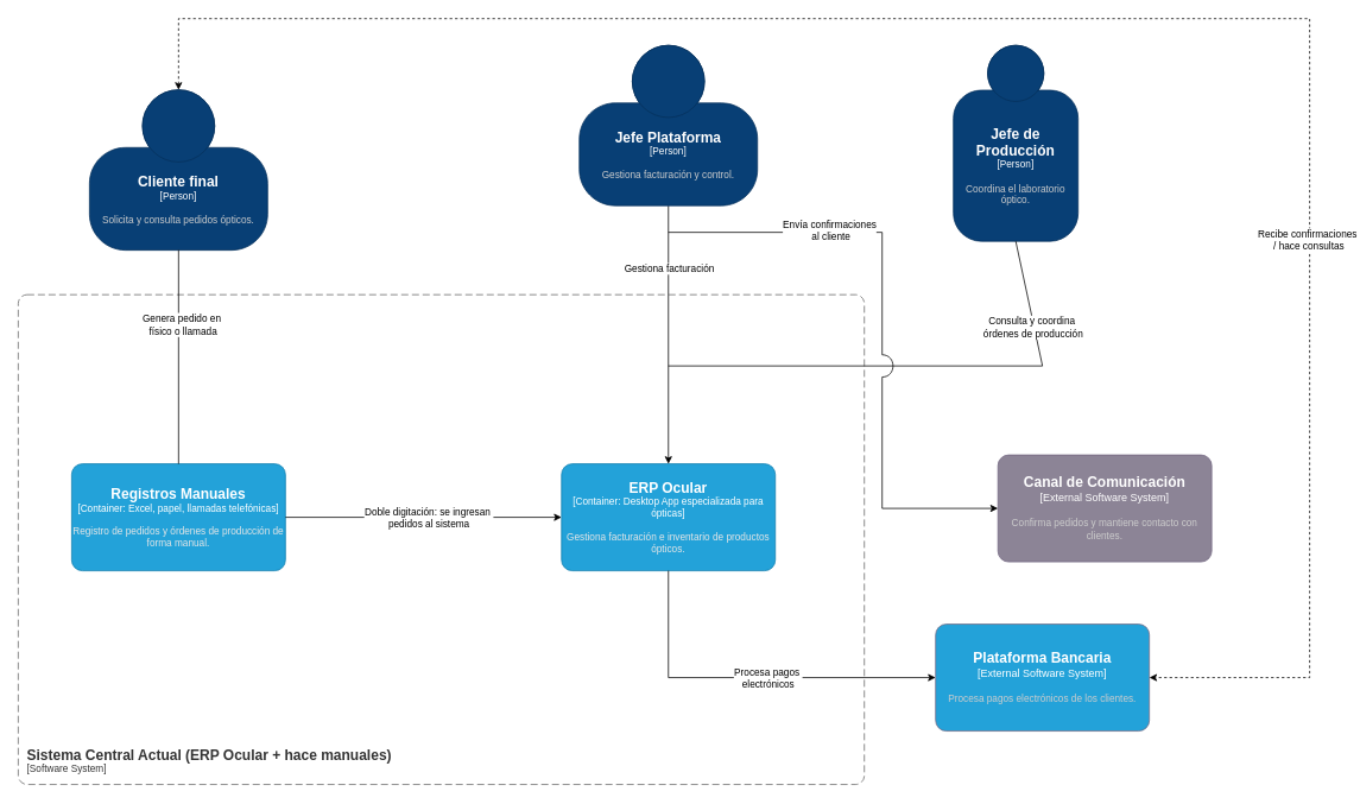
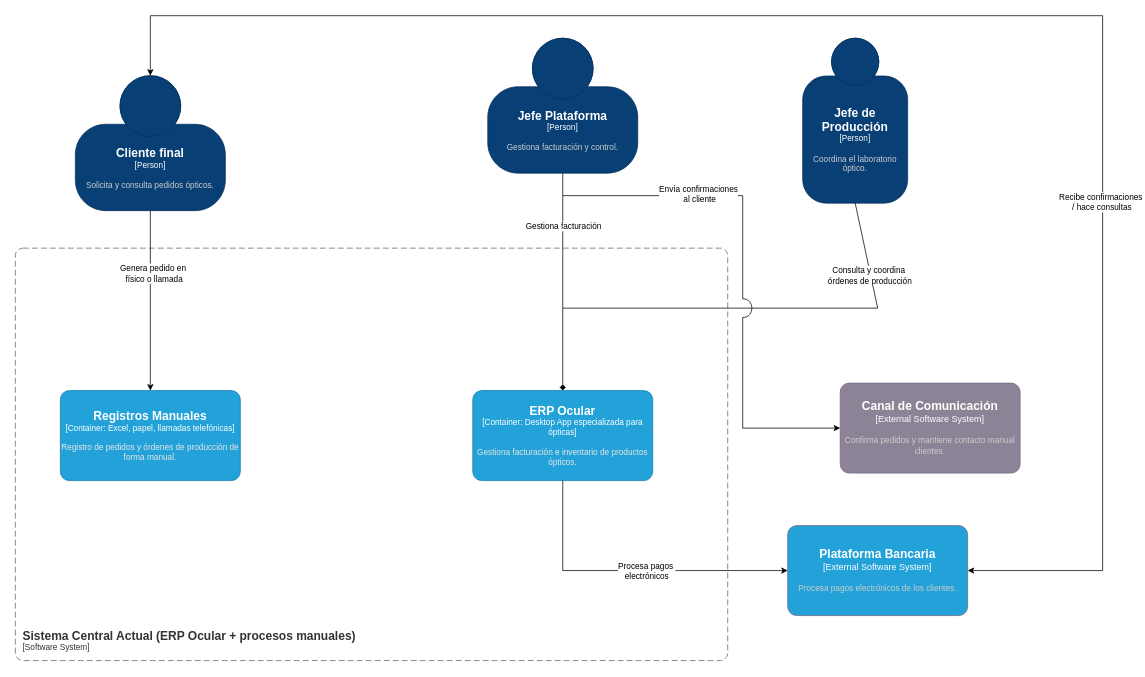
- <mxCell id="22" value="" style="endArrow=classic;startArrow=classic;html=1;rounded=0;exitX=0.5;exitY=0;exitDx=0;exitDy=0;exitPerimeter=0;entryX=1;entryY=0.5;entryDx=0;entryDy=0;entryPerimeter=0;dashed=1;" edge="1" parent="1" source="4" target="10"><mxGeometry width="50" height="50" relative="1" as="geometry"><mxPoint x="880" y="530" as="sourcePoint" /><mxPoint x="930" y="480" as="targetPoint" /><Array as="points"><mxPoint x="200" y="20" /><mxPoint x="1470" y="20" /><mxPoint x="1470" y="760" /></Array></mxGeometry></mxCell>
+ <mxCell id="22" value="" style="endArrow=classic;startArrow=classic;html=1;rounded=0;exitX=0.5;exitY=0;exitDx=0;exitDy=0;exitPerimeter=0;entryX=1;entryY=0.5;entryDx=0;entryDy=0;entryPerimeter=0;" edge="1" parent="1" source="4" target="10"><mxGeometry width="50" height="50" relative="1" as="geometry"><mxPoint x="880" y="530" as="sourcePoint" /><mxPoint x="930" y="480" as="targetPoint" /><Array as="points"><mxPoint x="200" y="20" /><mxPoint x="1470" y="20" /><mxPoint x="1470" y="760" /></Array></mxGeometry></mxCell>
- <mxCell id="2" value="" style="endArrow=classic;html=1;rounded=0;exitX=0.5;exitY=1;exitDx=0;exitDy=0;exitPerimeter=0;entryX=0.5;entryY=0;entryDx=0;entryDy=0;entryPerimeter=0;" parent="1" source="5" target="8" edge="1"><mxGeometry width="50" height="50" relative="1" as="geometry"><mxPoint x="525" y="150" as="sourcePoint" /><mxPoint x="450" y="400" as="targetPoint" /></mxGeometry></mxCell>
+ <mxCell id="2" value="" style="endArrow=diamond;html=1;rounded=0;exitX=0.5;exitY=1;exitDx=0;exitDy=0;exitPerimeter=0;entryX=0.5;entryY=0;entryDx=0;entryDy=0;entryPerimeter=0;" parent="1" source="5" target="8" edge="1"><mxGeometry width="50" height="50" relative="1" as="geometry"><mxPoint x="525" y="150" as="sourcePoint" /><mxPoint x="450" y="400" as="targetPoint" /></mxGeometry></mxCell>
- <mxCell id="12" value="" style="endArrow=none;html=1;rounded=0;exitX=0.5;exitY=1;exitDx=0;exitDy=0;exitPerimeter=0;entryX=0.5;entryY=0;entryDx=0;entryDy=0;entryPerimeter=0;" edge="1" parent="1" source="4" target="9"><mxGeometry width="50" height="50" relative="1" as="geometry"><mxPoint x="270" y="450" as="sourcePoint" /><mxPoint x="220" y="550" as="targetPoint" /></mxGeometry></mxCell>
+ <mxCell id="12" value="" style="endArrow=classic;html=1;rounded=0;exitX=0.5;exitY=1;exitDx=0;exitDy=0;exitPerimeter=0;entryX=0.5;entryY=0;entryDx=0;entryDy=0;entryPerimeter=0;" edge="1" parent="1" source="4" target="9"><mxGeometry width="50" height="50" relative="1" as="geometry"><mxPoint x="270" y="450" as="sourcePoint" /><mxPoint x="220" y="550" as="targetPoint" /></mxGeometry></mxCell>
- <mxCell id="11" value="&lt;font style=&quot;font-size: 16px&quot;&gt;&lt;b&gt;Canal de Comunicación&lt;/b&gt;&lt;/font&gt;&lt;div&gt;[External Software System]&lt;/div&gt;&lt;br&gt;&lt;div&gt;&lt;font style=&quot;font-size: 11px&quot;&gt;&lt;font color=&quot;#cccccc&quot;&gt;Confirma pedidos y mantiene contacto con clientes.&lt;/font&gt;&lt;/div&gt;" style="rounded=1;whiteSpace=wrap;html=1;labelBackgroundColor=none;fillColor=#8C8496;fontColor=#ffffff;align=center;arcSize=10;strokeColor=#736782;metaEdit=1;resizable=0;points=[[0.25,0,0],[0.5,0,0],[0.75,0,0],[1,0.25,0],[1,0.5,0],[1,0.75,0],[0.75,1,0],[0.5,1,0],[0.25,1,0],[0,0.75,0],[0,0.5,0],[0,0.25,0]];" vertex="1" parent="1"><mxGeometry x="1120" y="510" width="240" height="120" as="geometry" /></mxCell>
+ <mxCell id="11" value="&lt;font style=&quot;font-size: 16px&quot;&gt;&lt;b&gt;Canal de Comunicación&lt;/b&gt;&lt;/font&gt;&lt;div&gt;[External Software System]&lt;/div&gt;&lt;br&gt;&lt;div&gt;&lt;font style=&quot;font-size: 11px&quot;&gt;&lt;font color=&quot;#cccccc&quot;&gt;Confirma pedidos y mantiene contacto manual clientes.&lt;/font&gt;&lt;/div&gt;" style="rounded=1;whiteSpace=wrap;html=1;labelBackgroundColor=none;fillColor=#8C8496;fontColor=#ffffff;align=center;arcSize=10;strokeColor=#736782;metaEdit=1;resizable=0;points=[[0.25,0,0],[0.5,0,0],[0.75,0,0],[1,0.25,0],[1,0.5,0],[1,0.75,0],[0.75,1,0],[0.5,1,0],[0.25,1,0],[0,0.75,0],[0,0.5,0],[0,0.25,0]];" vertex="1" parent="1"><mxGeometry x="1120" y="510" width="240" height="120" as="geometry" /></mxCell>
- <mxCell id="14" value="" style="endArrow=classic;html=1;rounded=0;exitX=1;exitY=0.5;exitDx=0;exitDy=0;exitPerimeter=0;entryX=0;entryY=0.5;entryDx=0;entryDy=0;entryPerimeter=0;" edge="1" parent="1" source="9" target="8"><mxGeometry width="50" height="50" relative="1" as="geometry"><mxPoint x="610" y="520" as="sourcePoint" /><mxPoint x="660" y="470" as="targetPoint" /></mxGeometry></mxCell>
- <mxCell id="15" value="Doble digitación: se ingresan&amp;nbsp;&lt;div&gt;pedidos al sistema&lt;/div&gt;" style="edgeLabel;html=1;align=center;verticalAlign=middle;resizable=0;points=[];" vertex="1" connectable="0" parent="14"><mxGeometry x="-0.1" y="1" relative="1" as="geometry"><mxPoint x="20" y="1" as="offset" /></mxGeometry></mxCell>
- <mxCell id="7" value="&lt;font style=&quot;font-size: 16px&quot;&gt;&lt;b&gt;&lt;div style=&quot;text-align: left&quot;&gt;Sistema Central Actual (ERP Ocular + hace manuales)&lt;/div&gt;&lt;/b&gt;&lt;/font&gt;&lt;div style=&quot;text-align: left&quot;&gt;[Software System]&lt;/div&gt;" style="rounded=1;fontSize=11;whiteSpace=wrap;html=1;dashed=1;arcSize=20;fillColor=none;strokeColor=#666666;fontColor=#333333;labelBackgroundColor=none;align=left;verticalAlign=bottom;labelBorderColor=none;spacingTop=0;spacing=10;dashPattern=8 4;metaEdit=1;rotatable=0;perimeter=rectanglePerimeter;noLabel=0;labelPadding=0;allowArrows=0;connectable=0;expand=0;recursiveResize=0;editable=1;pointerEvents=0;absoluteArcSize=1;points=[[0.25,0,0],[0.5,0,0],[0.75,0,0],[1,0.25,0],[1,0.5,0],[1,0.75,0],[0.75,1,0],[0.5,1,0],[0.25,1,0],[0,0.75,0],[0,0.5,0],[0,0.25,0]];" vertex="1" parent="1"><mxGeometry x="20" y="330" width="950" height="550" as="geometry" /></mxCell>
+ <mxCell id="7" value="&lt;font style=&quot;font-size: 16px&quot;&gt;&lt;b&gt;&lt;div style=&quot;text-align: left&quot;&gt;Sistema Central Actual (ERP Ocular + procesos manuales)&lt;/div&gt;&lt;/b&gt;&lt;/font&gt;&lt;div style=&quot;text-align: left&quot;&gt;[Software System]&lt;/div&gt;" style="rounded=1;fontSize=11;whiteSpace=wrap;html=1;dashed=1;arcSize=20;fillColor=none;strokeColor=#666666;fontColor=#333333;labelBackgroundColor=none;align=left;verticalAlign=bottom;labelBorderColor=none;spacingTop=0;spacing=10;dashPattern=8 4;metaEdit=1;rotatable=0;perimeter=rectanglePerimeter;noLabel=0;labelPadding=0;allowArrows=0;connectable=0;expand=0;recursiveResize=0;editable=1;pointerEvents=0;absoluteArcSize=1;points=[[0.25,0,0],[0.5,0,0],[0.75,0,0],[1,0.25,0],[1,0.5,0],[1,0.75,0],[0.75,1,0],[0.5,1,0],[0.25,1,0],[0,0.75,0],[0,0.5,0],[0,0.25,0]];" vertex="1" parent="1"><mxGeometry x="20" y="330" width="950" height="550" as="geometry" /></mxCell>
